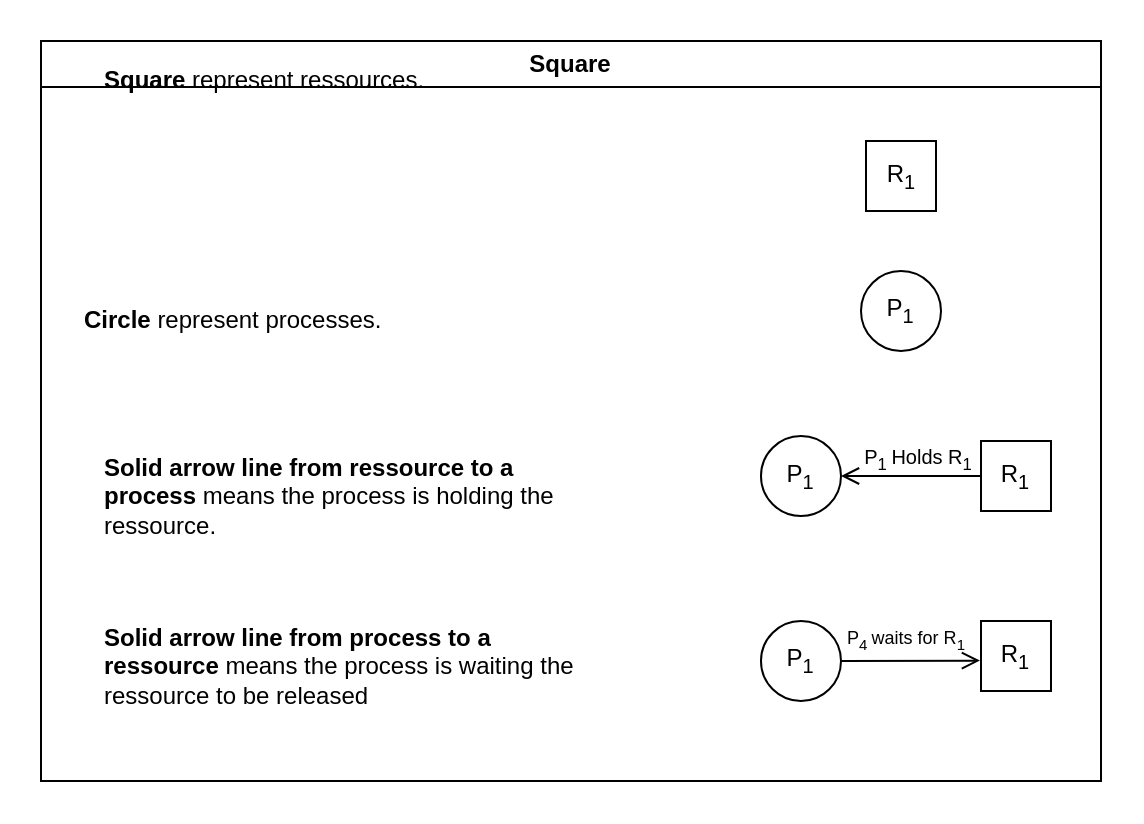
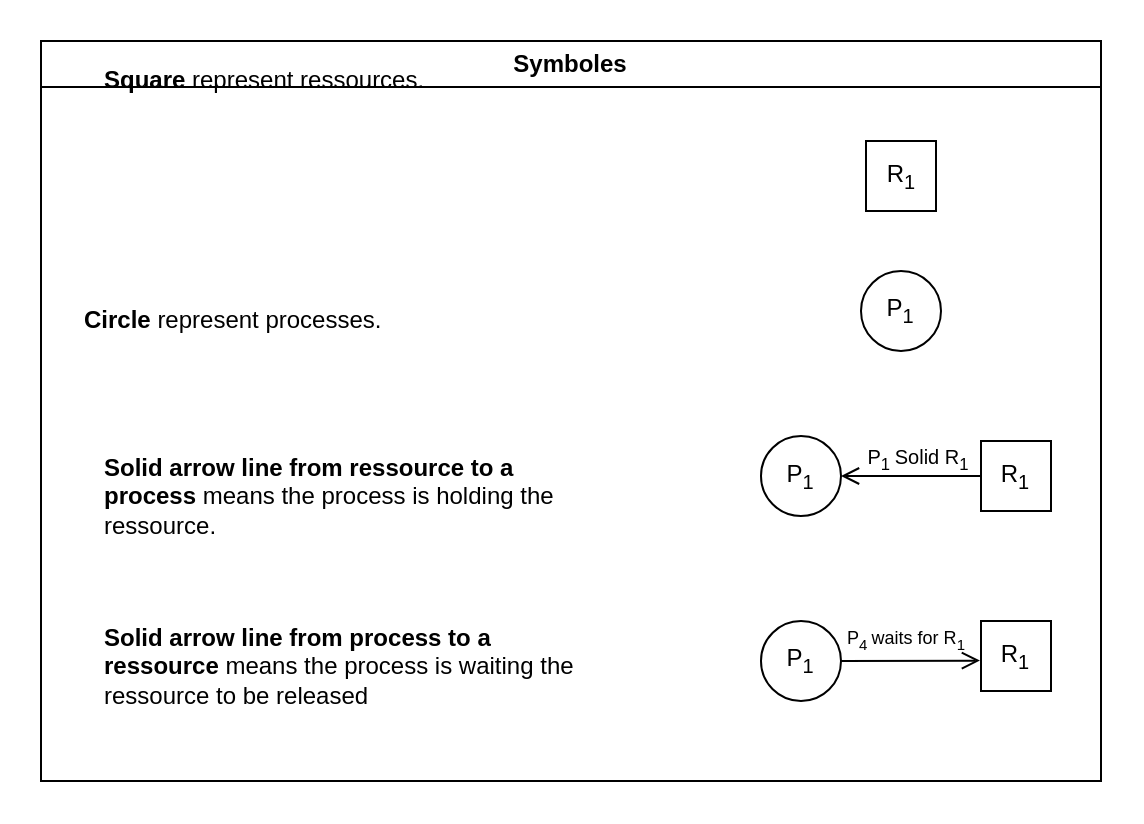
- <mxCell id="2" value="Square" style="swimlane;whiteSpace=wrap;html=1;fillColor=none;" vertex="1" parent="1"><mxGeometry x="20" y="20" width="530" height="370" as="geometry" /></mxCell>
+ <mxCell id="2" value="Symboles" style="swimlane;whiteSpace=wrap;html=1;fillColor=none;" vertex="1" parent="1"><mxGeometry x="20" y="20" width="530" height="370" as="geometry" /></mxCell>
- <mxCell id="14" value="&lt;font style=&quot;font-size: 10px;&quot;&gt;P&lt;sub style=&quot;&quot;&gt;1 &lt;/sub&gt;Holds R&lt;sub style=&quot;&quot;&gt;1&lt;/sub&gt;&lt;/font&gt;" style="text;html=1;align=center;verticalAlign=middle;whiteSpace=wrap;rounded=0;" vertex="1" parent="2"><mxGeometry x="404" y="198" width="70" height="20" as="geometry" /></mxCell>
+ <mxCell id="14" value="&lt;font style=&quot;font-size: 10px;&quot;&gt;P&lt;sub style=&quot;&quot;&gt;1 &lt;/sub&gt;Solid R&lt;sub style=&quot;&quot;&gt;1&lt;/sub&gt;&lt;/font&gt;" style="text;html=1;align=center;verticalAlign=middle;whiteSpace=wrap;rounded=0;" vertex="1" parent="2"><mxGeometry x="404" y="198" width="70" height="20" as="geometry" /></mxCell>
